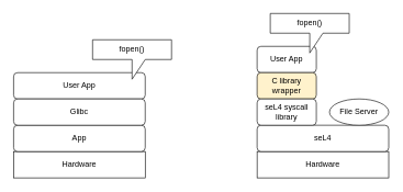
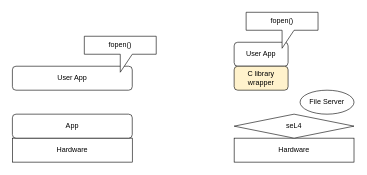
- <mxCell id="6" value="Glibc" style="rounded=1;whiteSpace=wrap;html=1;" vertex="1" parent="1"><mxGeometry x="20" y="150" width="200" height="40" as="geometry" /></mxCell>
- <mxCell id="12" value="seL4 syscall library" style="rounded=1;whiteSpace=wrap;html=1;" vertex="1" parent="1"><mxGeometry x="390" y="150" width="90" height="40" as="geometry" /></mxCell>
- <mxCell id="8" value="seL4" style="rounded=1;whiteSpace=wrap;html=1;" vertex="1" parent="1"><mxGeometry x="390" y="190" width="200" height="40" as="geometry" /></mxCell>
+ <mxCell id="8" value="seL4" style="rhombus;whiteSpace=wrap;html=1;" vertex="1" parent="1"><mxGeometry x="390" y="190" width="200" height="40" as="geometry" /></mxCell>
